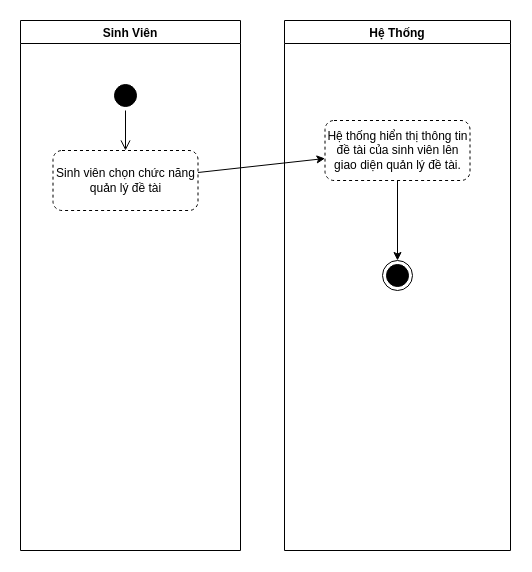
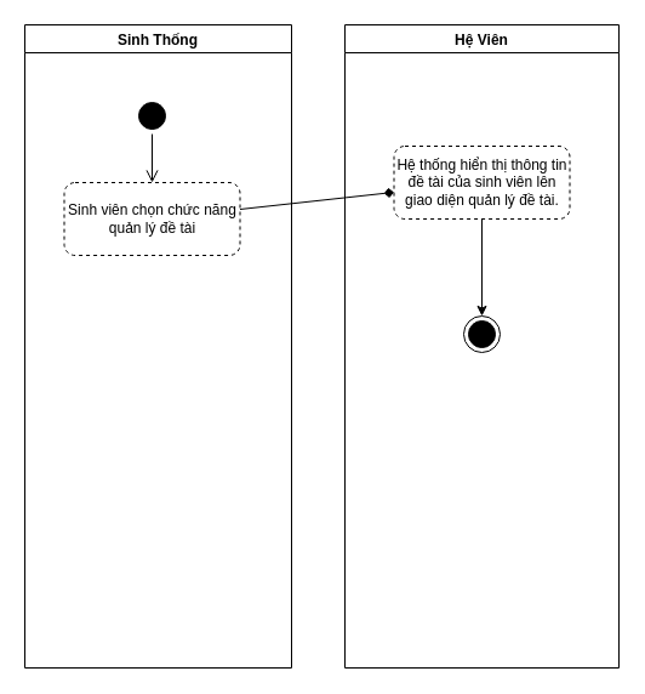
- <mxCell id="2" value="Sinh Viên" style="swimlane;" parent="1" vertex="1"><mxGeometry x="20" y="20" width="220" height="530" as="geometry" /></mxCell>
+ <mxCell id="2" value="Sinh Thống" style="swimlane;" parent="1" vertex="1"><mxGeometry x="20" y="20" width="220" height="530" as="geometry" /></mxCell>
- <mxCell id="6" value="Hệ Thống" style="swimlane;" parent="1" vertex="1"><mxGeometry x="284" y="20" width="226" height="530" as="geometry" /></mxCell>
+ <mxCell id="6" value="Hệ Viên" style="swimlane;" parent="1" vertex="1"><mxGeometry x="284" y="20" width="226" height="530" as="geometry" /></mxCell>
- <mxCell id="10" value="" style="endArrow=classic;html=1;rounded=0;" parent="1" source="4" target="7" edge="1"><mxGeometry width="50" height="50" relative="1" as="geometry"><mxPoint x="419" y="310" as="sourcePoint" /><mxPoint x="465" y="360" as="targetPoint" /></mxGeometry></mxCell>
+ <mxCell id="10" value="" style="endArrow=diamond;html=1;rounded=0;" parent="1" source="4" target="7" edge="1"><mxGeometry width="50" height="50" relative="1" as="geometry"><mxPoint x="419" y="310" as="sourcePoint" /><mxPoint x="465" y="360" as="targetPoint" /></mxGeometry></mxCell>
